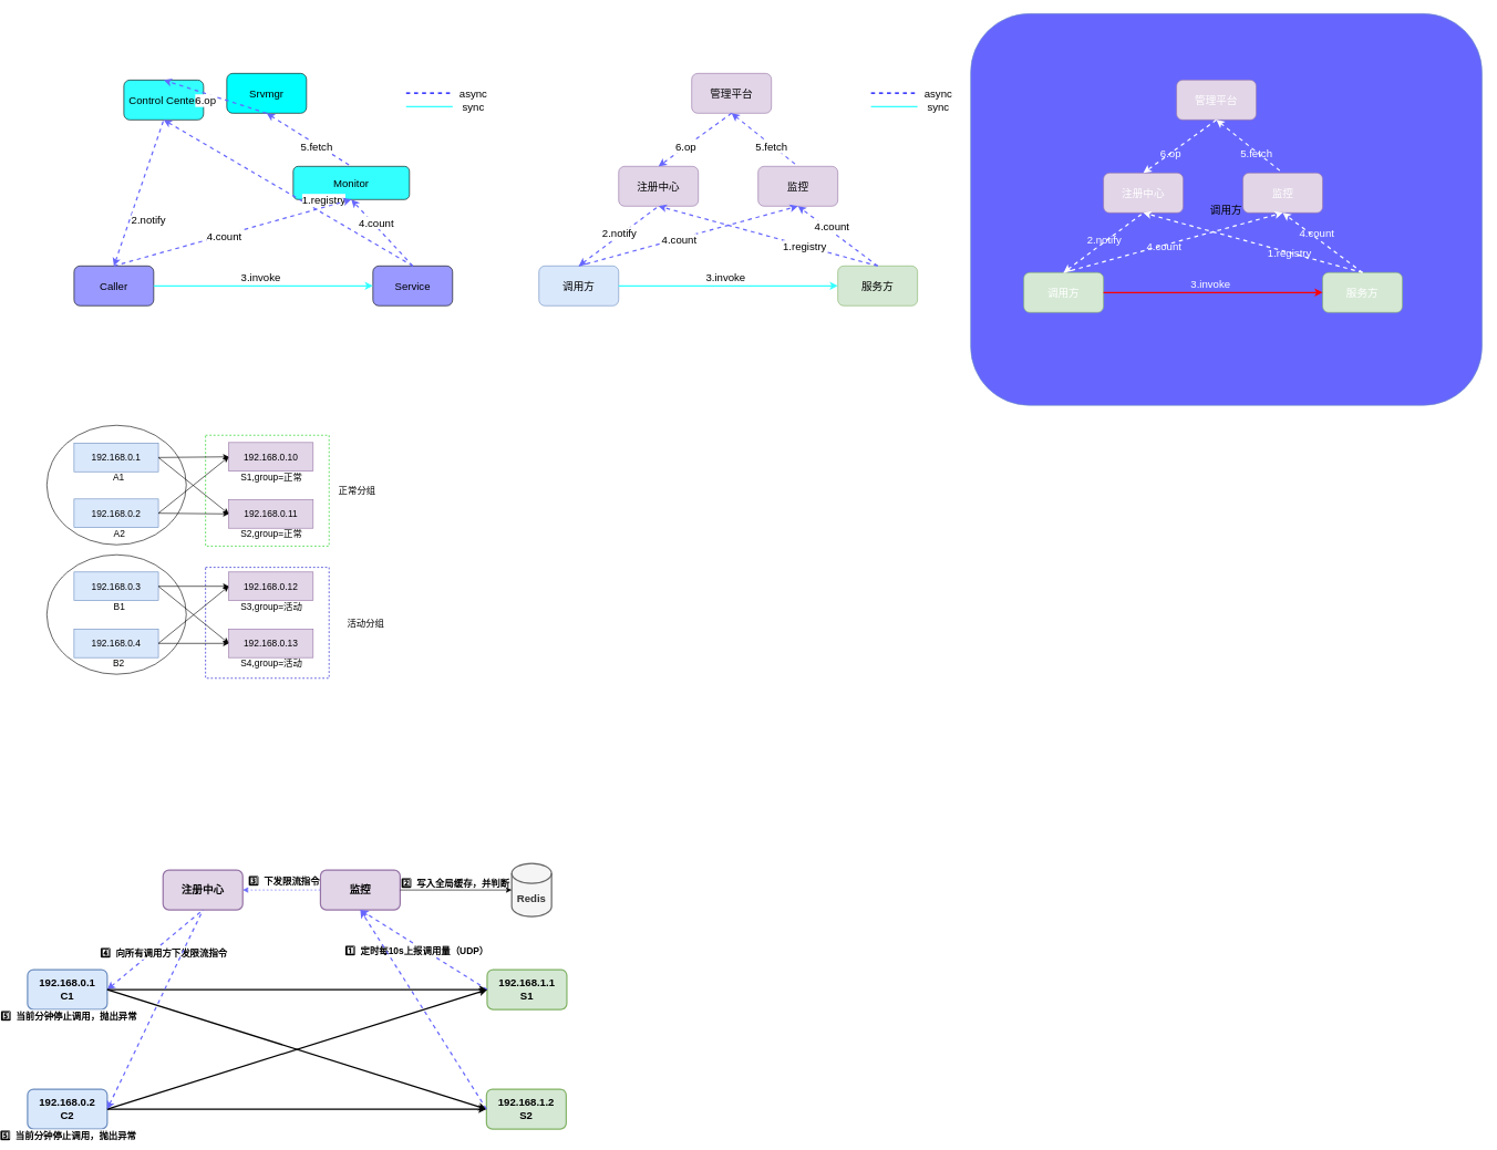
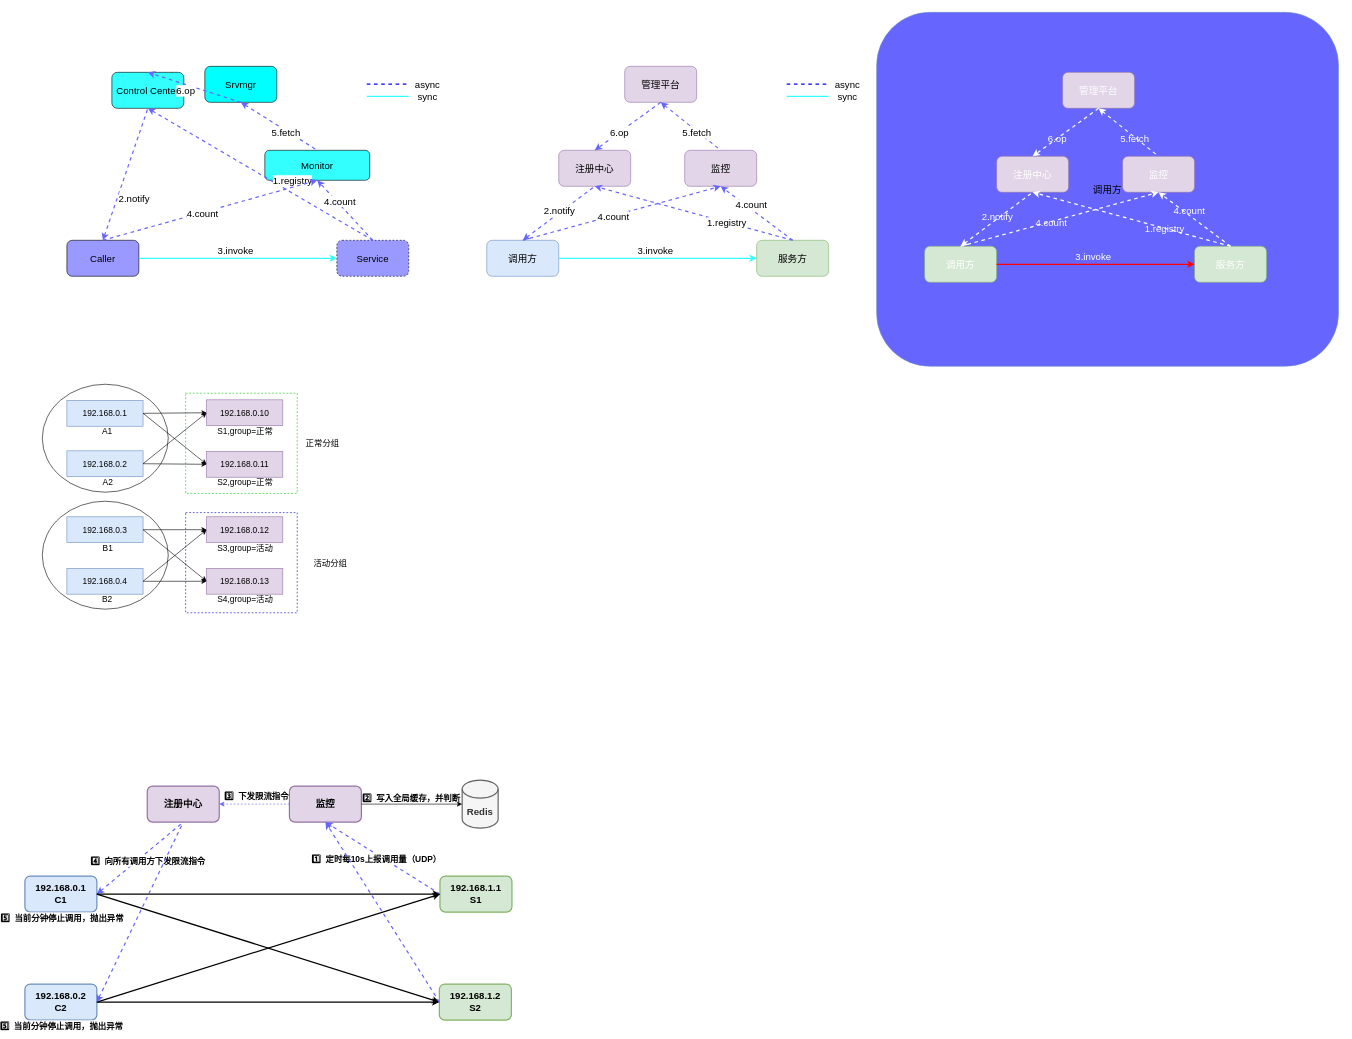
- <mxCell id="6" value="Service" style="rounded=1;whiteSpace=wrap;html=1;fillColor=#9999FF;fontSize=16;" parent="1" vertex="1"><mxGeometry x="540" y="400" width="120" height="60" as="geometry" /></mxCell>
+ <mxCell id="6" value="Service" style="rounded=1;whiteSpace=wrap;html=1;fillColor=#9999FF;fontSize=16;dashed=1;" parent="1" vertex="1"><mxGeometry x="540" y="400" width="120" height="60" as="geometry" /></mxCell>
